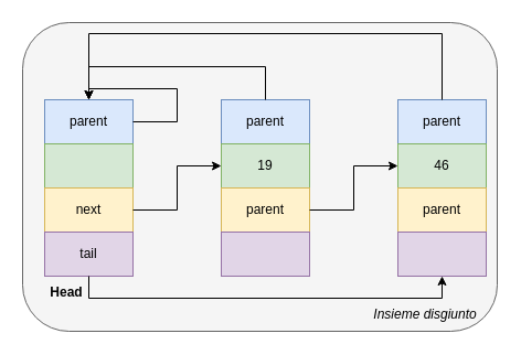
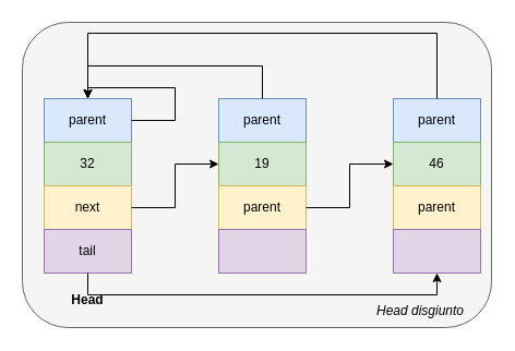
+ <mxCell id="13" value="32" style="text;html=1;strokeColor=none;fillColor=none;align=center;verticalAlign=middle;whiteSpace=wrap;rounded=0;" parent="1" vertex="1"><mxGeometry x="50" y="135" width="60" height="30" as="geometry" /></mxCell>
- <mxCell id="26" value="Head" style="text;html=1;strokeColor=none;fillColor=none;align=center;verticalAlign=middle;whiteSpace=wrap;rounded=0;fontColor=#000000;fontStyle=1" parent="1" vertex="1"><mxGeometry x="30" y="250" width="60" height="30" as="geometry" /></mxCell>
+ <mxCell id="26" value="Head" style="text;html=1;strokeColor=none;fillColor=none;align=center;verticalAlign=middle;whiteSpace=wrap;rounded=0;fontColor=#000000;fontStyle=1" parent="1" vertex="1"><mxGeometry x="50" y="260" width="60" height="30" as="geometry" /></mxCell>
- <mxCell id="27" value="Insieme disgiunto" style="text;html=1;strokeColor=none;fillColor=none;align=center;verticalAlign=middle;whiteSpace=wrap;rounded=0;fontColor=#000000;fontStyle=2" parent="1" vertex="1"><mxGeometry x="320" y="270" width="130" height="30" as="geometry" /></mxCell>
+ <mxCell id="27" value="Head disgiunto" style="text;html=1;strokeColor=none;fillColor=none;align=center;verticalAlign=middle;whiteSpace=wrap;rounded=0;fontColor=#000000;fontStyle=2" parent="1" vertex="1"><mxGeometry x="320" y="270" width="130" height="30" as="geometry" /></mxCell>
